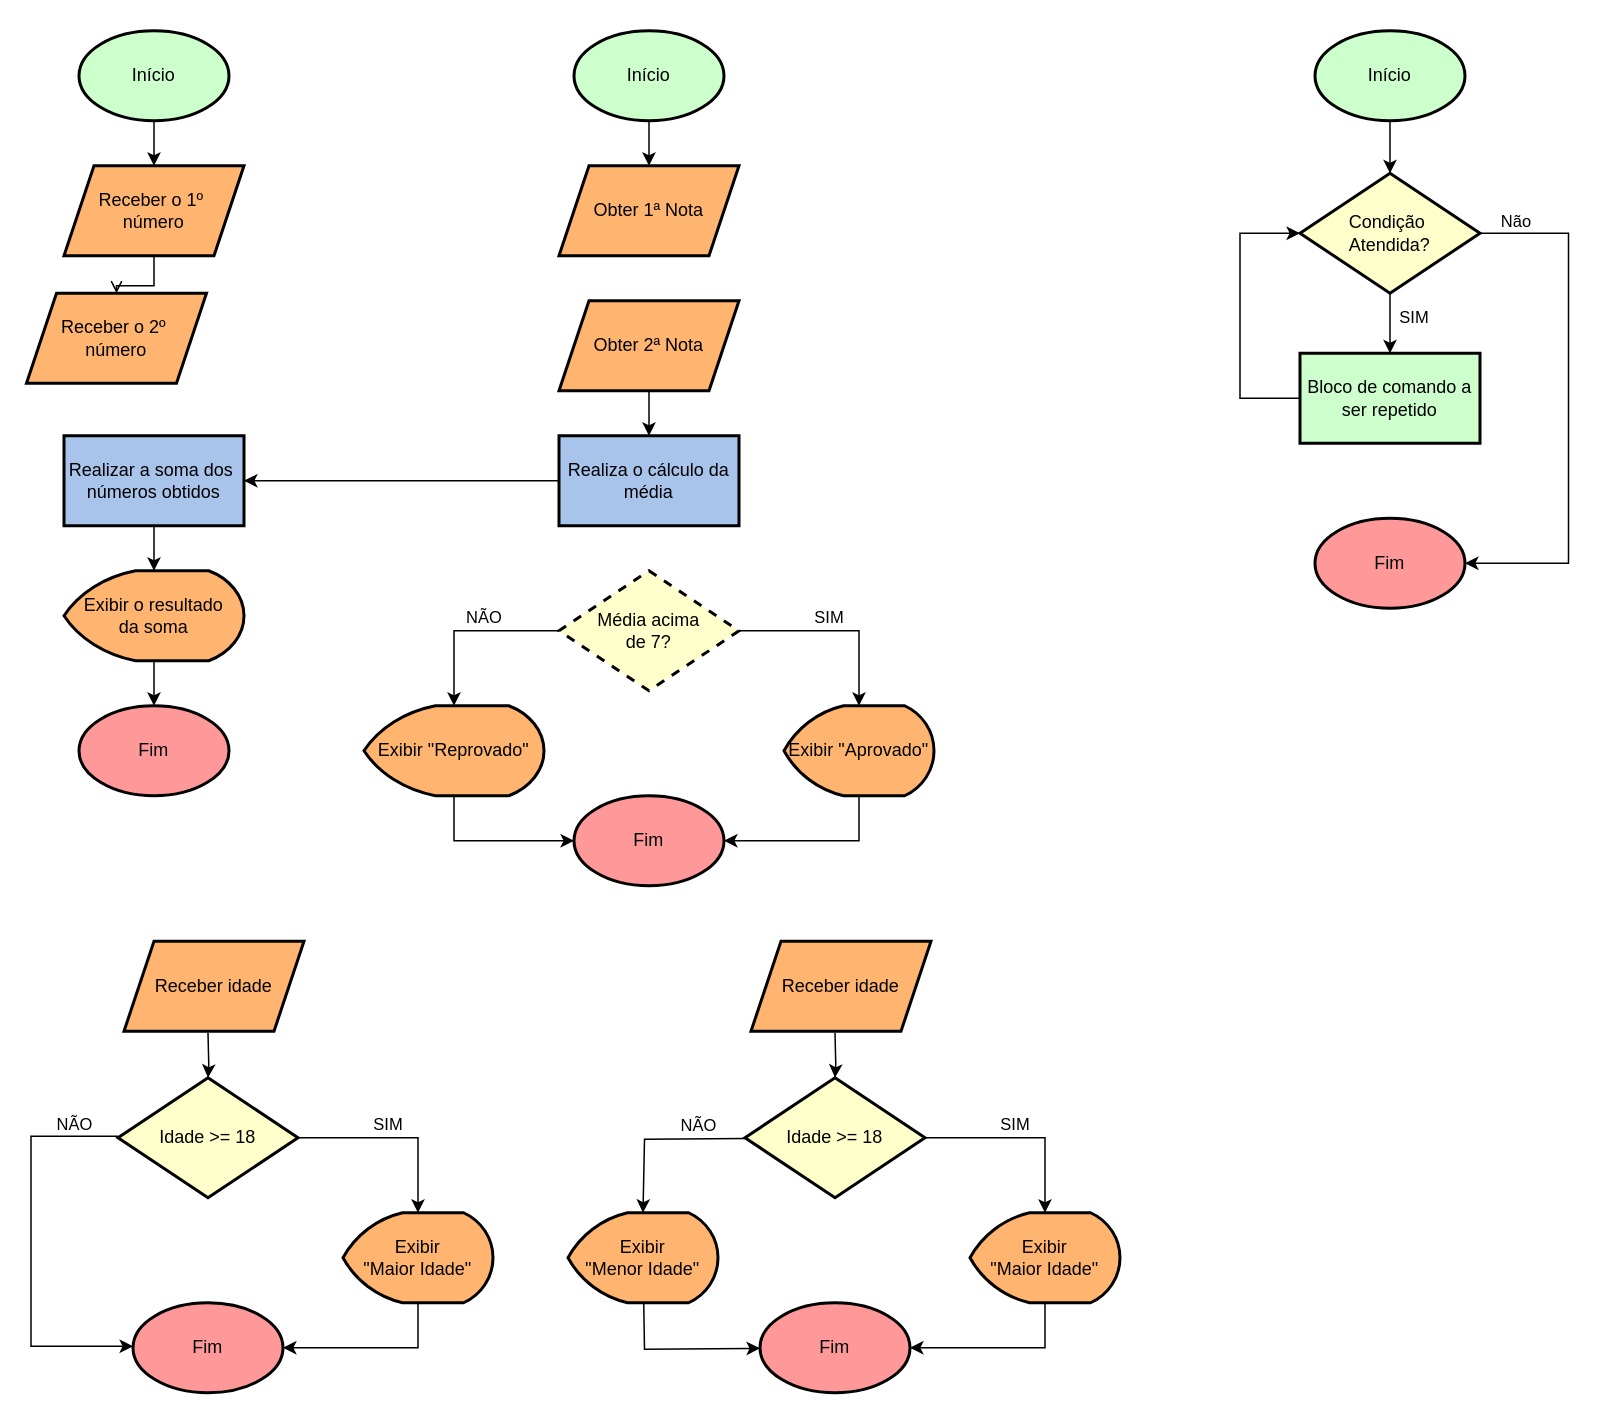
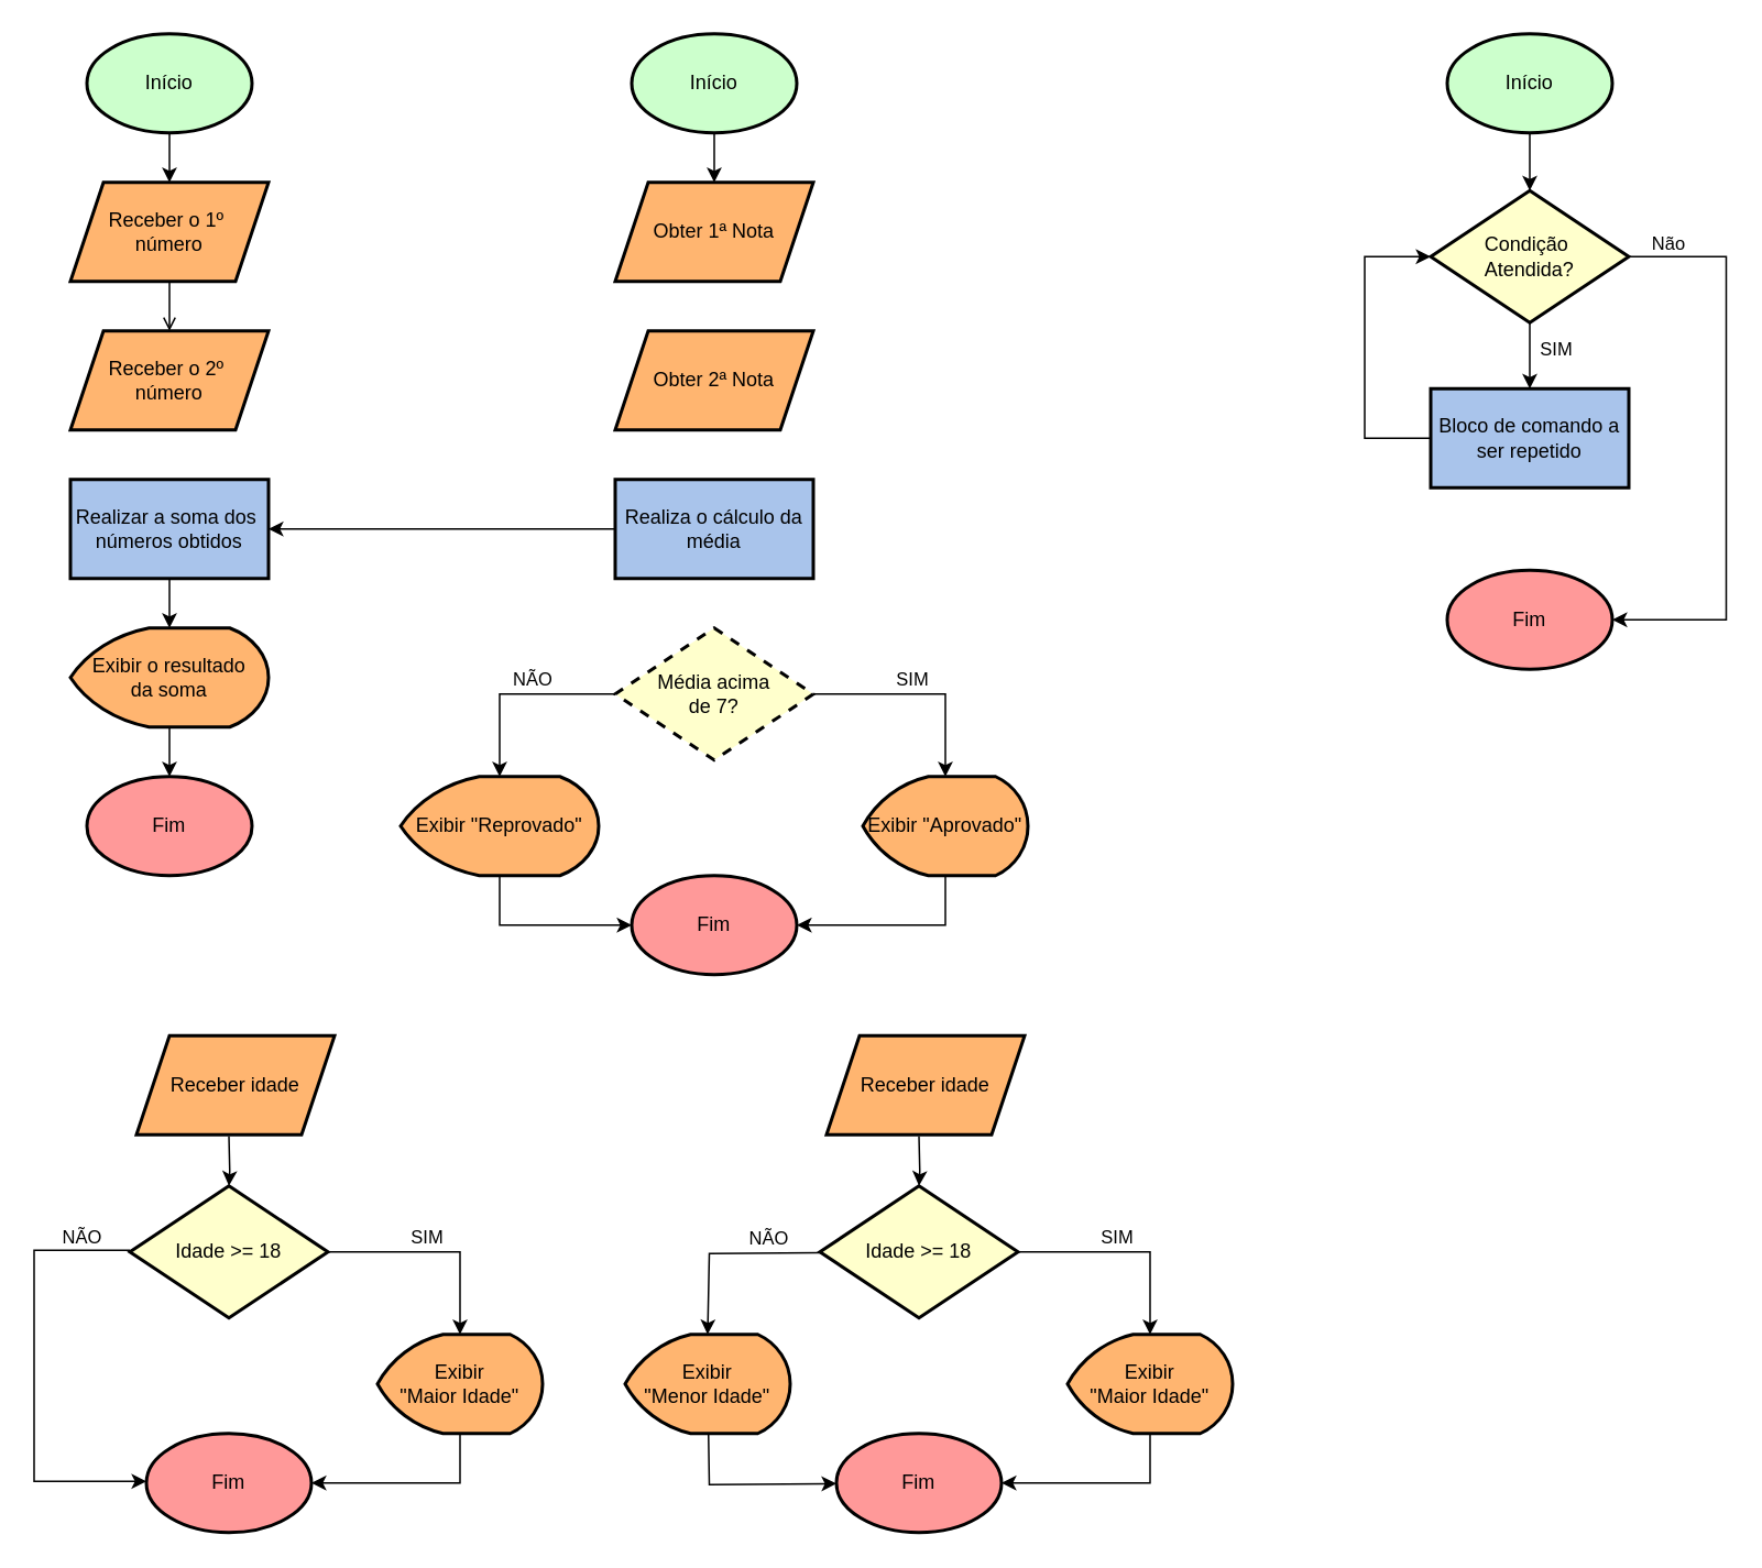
- <mxCell id="6" value="Receber o 2º&amp;nbsp;&lt;br&gt;número" style="shape=parallelogram;perimeter=parallelogramPerimeter;whiteSpace=wrap;html=1;fixedSize=1;fillColor=#FFB570;strokeWidth=2;" parent="1" vertex="1"><mxGeometry x="17" y="195" width="120" height="60" as="geometry" /></mxCell>
+ <mxCell id="6" value="Receber o 2º&amp;nbsp;&lt;br&gt;número" style="shape=parallelogram;perimeter=parallelogramPerimeter;whiteSpace=wrap;html=1;fixedSize=1;fillColor=#FFB570;strokeWidth=2;" parent="1" vertex="1"><mxGeometry x="42" y="200" width="120" height="60" as="geometry" /></mxCell>
- <mxCell id="57" value="Bloco de comando a ser repetido" style="whiteSpace=wrap;html=1;fillColor=#ccffcc;strokeWidth=2;" vertex="1" parent="1"><mxGeometry x="866" y="235" width="120" height="60" as="geometry" /></mxCell>
+ <mxCell id="57" value="Bloco de comando a ser repetido" style="whiteSpace=wrap;html=1;fillColor=#A9C4EB;strokeWidth=2;" vertex="1" parent="1"><mxGeometry x="866" y="235" width="120" height="60" as="geometry" /></mxCell>
- <mxCell id="15" value="" style="edgeStyle=orthogonalEdgeStyle;rounded=0;orthogonalLoop=1;jettySize=auto;html=1;" parent="1" source="16" target="18" edge="1"><mxGeometry relative="1" as="geometry" /></mxCell>
